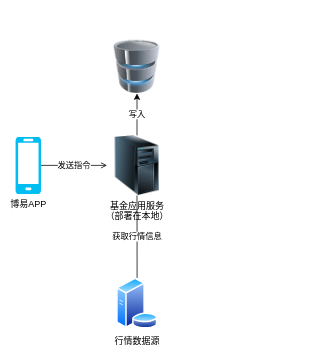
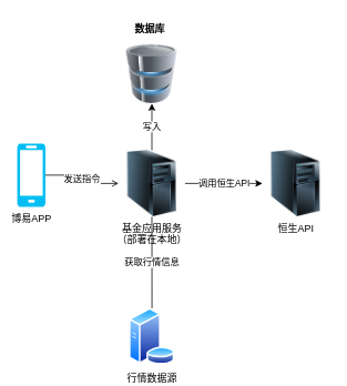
+ <mxCell id="9" value="数据库" style="text;html=1;strokeColor=none;fillColor=none;align=center;verticalAlign=middle;whiteSpace=wrap;rounded=0;fontStyle=1" vertex="1" parent="1"><mxGeometry x="150" y="20" width="60" height="30" as="geometry" /></mxCell>
- <mxCell id="3" value="博易APP" style="verticalLabelPosition=bottom;html=1;verticalAlign=top;align=center;strokeColor=none;fillColor=#00BEF2;shape=mxgraph.azure.mobile;pointerEvents=1;" vertex="1" parent="1"><mxGeometry x="20" y="182" width="34" height="76" as="geometry" /></mxCell>
+ <mxCell id="3" value="博易APP" style="verticalLabelPosition=bottom;html=1;verticalAlign=top;align=center;strokeColor=none;fillColor=#00BEF2;shape=mxgraph.azure.mobile;pointerEvents=1;" vertex="1" parent="1"><mxGeometry x="20" y="172" width="34" height="76" as="geometry" /></mxCell>
+ <mxCell id="5" value="调用恒生API" style="edgeStyle=orthogonalEdgeStyle;rounded=0;orthogonalLoop=1;jettySize=auto;html=1;" edge="1" parent="1" source="6" target="7"><mxGeometry relative="1" as="geometry" /></mxCell>
+ <mxCell id="7" value="恒生API" style="image;html=1;image=img/lib/clip_art/computers/Server_Tower_128x128.png" vertex="1" parent="1"><mxGeometry x="315" y="180" width="80" height="80" as="geometry" /></mxCell>
